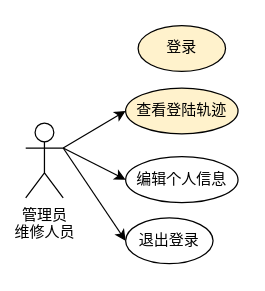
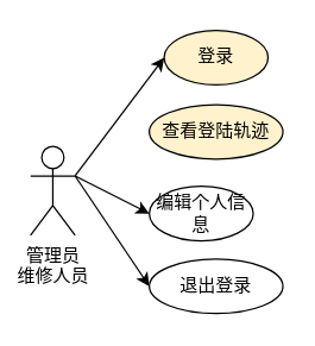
+ <mxCell id="2" style="rounded=0;orthogonalLoop=1;jettySize=auto;html=1;exitX=1;exitY=0.333;exitDx=0;exitDy=0;exitPerimeter=0;entryX=0;entryY=0.5;entryDx=0;entryDy=0;" edge="1" parent="1" source="6" target="8"><mxGeometry relative="1" as="geometry" /></mxCell>
- <mxCell id="3" style="rounded=0;orthogonalLoop=1;jettySize=auto;html=1;exitX=1;exitY=0.333;exitDx=0;exitDy=0;exitPerimeter=0;entryX=0;entryY=0.5;entryDx=0;entryDy=0;" edge="1" parent="1" source="6" target="10"><mxGeometry relative="1" as="geometry" /></mxCell>
- <mxCell id="7" value="编辑个人信息" style="ellipse;whiteSpace=wrap;html=1;" parent="1" vertex="1"><mxGeometry x="100" y="125" width="90" height="36.67" as="geometry" /></mxCell>
+ <mxCell id="7" value="编辑个人信息" style="ellipse;whiteSpace=wrap;html=1;" parent="1" vertex="1"><mxGeometry x="100" y="125" width="70" height="36.67" as="geometry" /></mxCell>
- <mxCell id="9" value="退出登录" style="ellipse;whiteSpace=wrap;html=1;" parent="1" vertex="1"><mxGeometry x="100" y="174" width="70" height="36.67" as="geometry" /></mxCell>
+ <mxCell id="9" value="退出登录" style="ellipse;whiteSpace=wrap;html=1;" parent="1" vertex="1"><mxGeometry x="100" y="174" width="90" height="36.67" as="geometry" /></mxCell>
